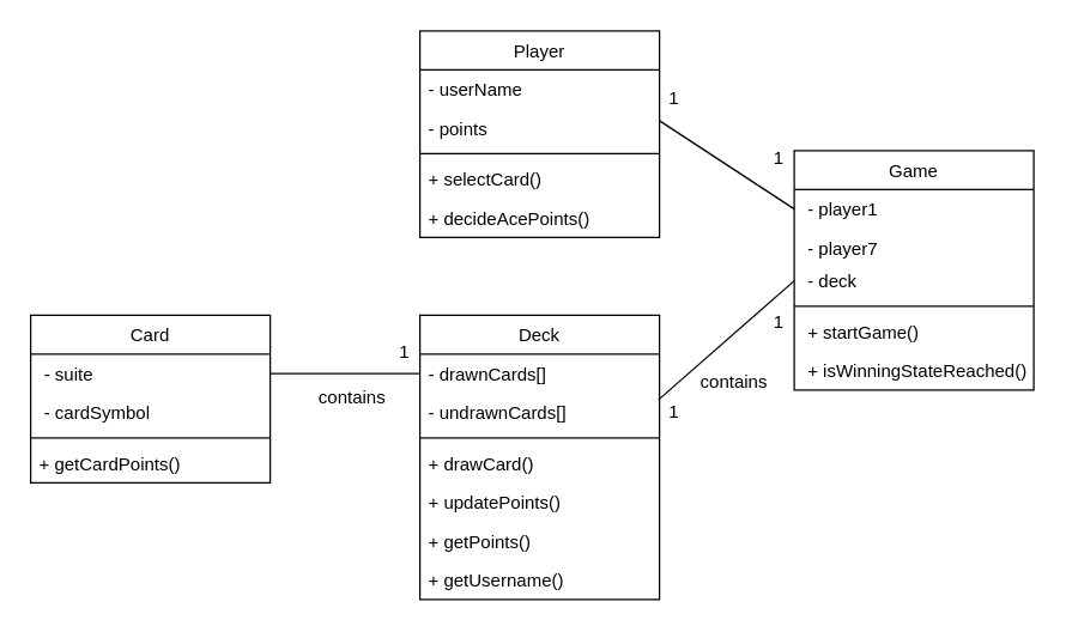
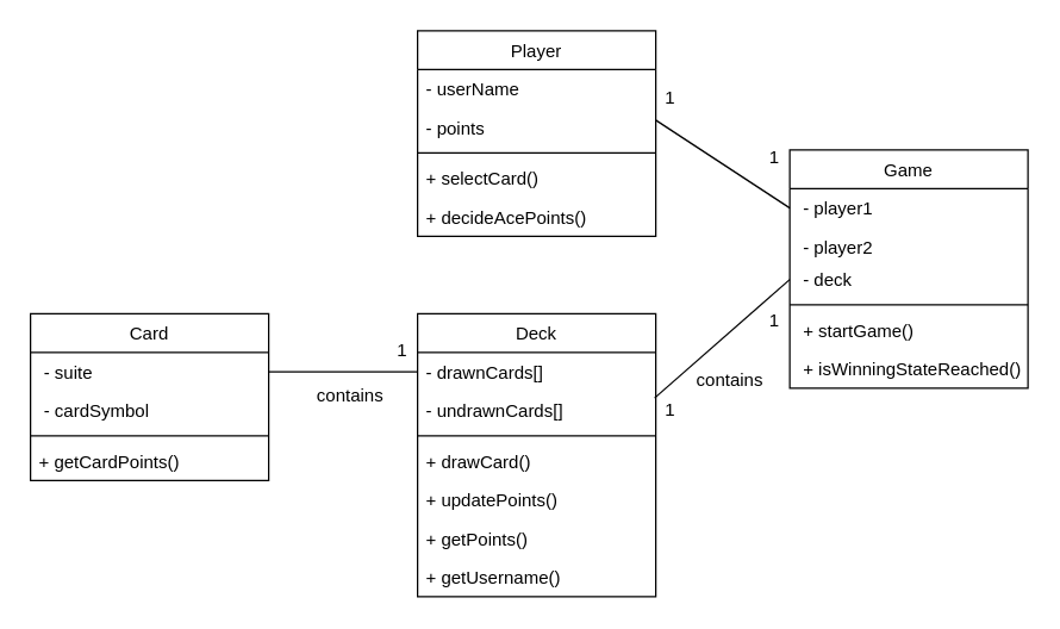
- <mxCell id="4" value=" - player7" style="text;align=left;verticalAlign=top;spacingLeft=4;spacingRight=4;overflow=hidden;rotatable=0;points=[[0,0.5],[1,0.5]];portConstraint=eastwest;" parent="2" vertex="1"><mxGeometry y="52" width="160" height="22" as="geometry" /></mxCell>
+ <mxCell id="4" value=" - player2" style="text;align=left;verticalAlign=top;spacingLeft=4;spacingRight=4;overflow=hidden;rotatable=0;points=[[0,0.5],[1,0.5]];portConstraint=eastwest;" parent="2" vertex="1"><mxGeometry y="52" width="160" height="22" as="geometry" /></mxCell>
